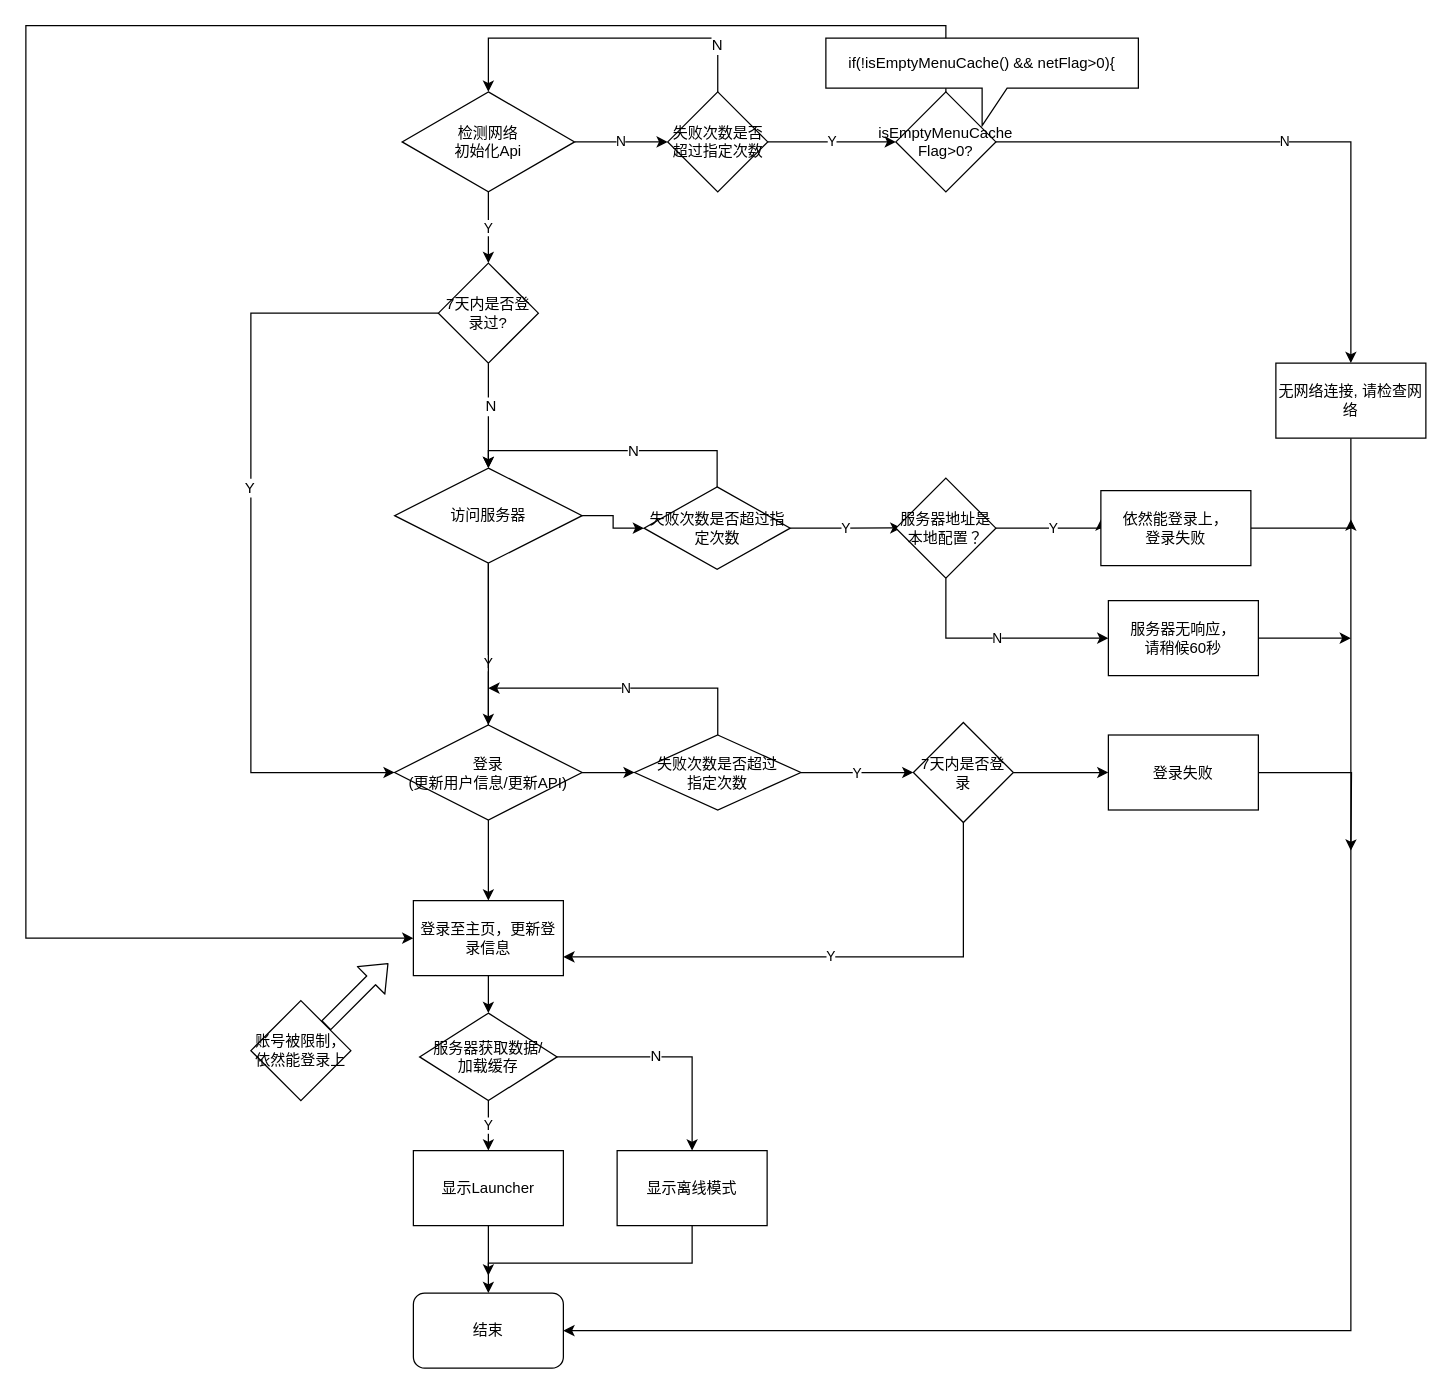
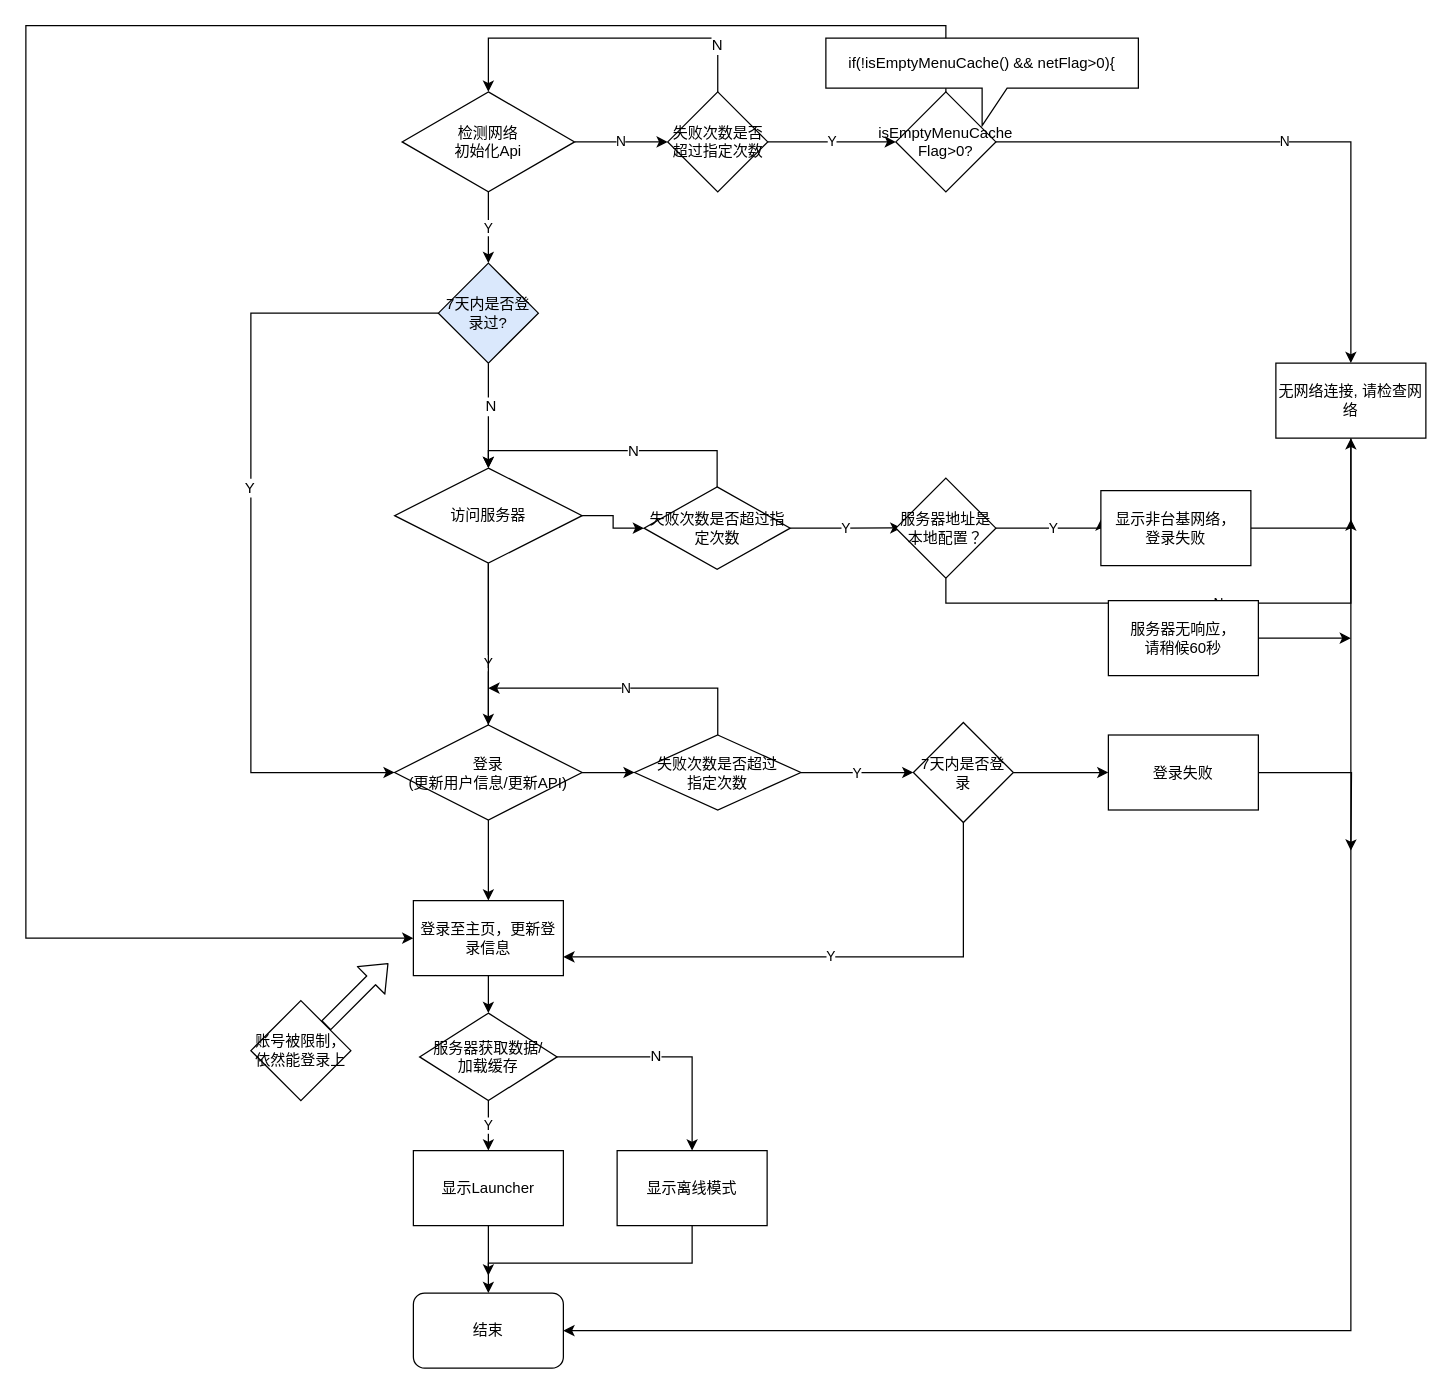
- <mxCell id="57" value="&lt;span style=&quot;white-space: normal&quot;&gt;7天内是否登录过?&lt;/span&gt;" style="rhombus;whiteSpace=wrap;html=1;" parent="1" vertex="1"><mxGeometry x="350" y="210" width="80" height="80" as="geometry" /></mxCell>
+ <mxCell id="57" value="&lt;span style=&quot;white-space: normal&quot;&gt;7天内是否登录过?&lt;/span&gt;" style="rhombus;whiteSpace=wrap;html=1;fillColor=#dae8fc;" parent="1" vertex="1"><mxGeometry x="350" y="210" width="80" height="80" as="geometry" /></mxCell>
- <mxCell id="33" value="依然能登录上，&lt;br&gt;登录失败" style="rounded=0;whiteSpace=wrap;html=1;" parent="1" vertex="1"><mxGeometry x="880" y="392" width="120" height="60" as="geometry" /></mxCell>
+ <mxCell id="33" value="显示非台基网络，&lt;br&gt;登录失败" style="rounded=0;whiteSpace=wrap;html=1;" parent="1" vertex="1"><mxGeometry x="880" y="392" width="120" height="60" as="geometry" /></mxCell>
- <mxCell id="30" value="N" style="edgeStyle=orthogonalEdgeStyle;rounded=0;orthogonalLoop=1;jettySize=auto;html=1;exitX=0.5;exitY=1;exitDx=0;exitDy=0;entryX=0;entryY=0.5;entryDx=0;entryDy=0;" parent="1" source="31" target="35" edge="1"><mxGeometry relative="1" as="geometry" /></mxCell>
+ <mxCell id="30" value="N" style="edgeStyle=orthogonalEdgeStyle;rounded=0;orthogonalLoop=1;jettySize=auto;html=1;exitX=0.5;exitY=1;exitDx=0;exitDy=0;" parent="1" source="31" target="18" edge="1"><mxGeometry relative="1" as="geometry" /></mxCell>
